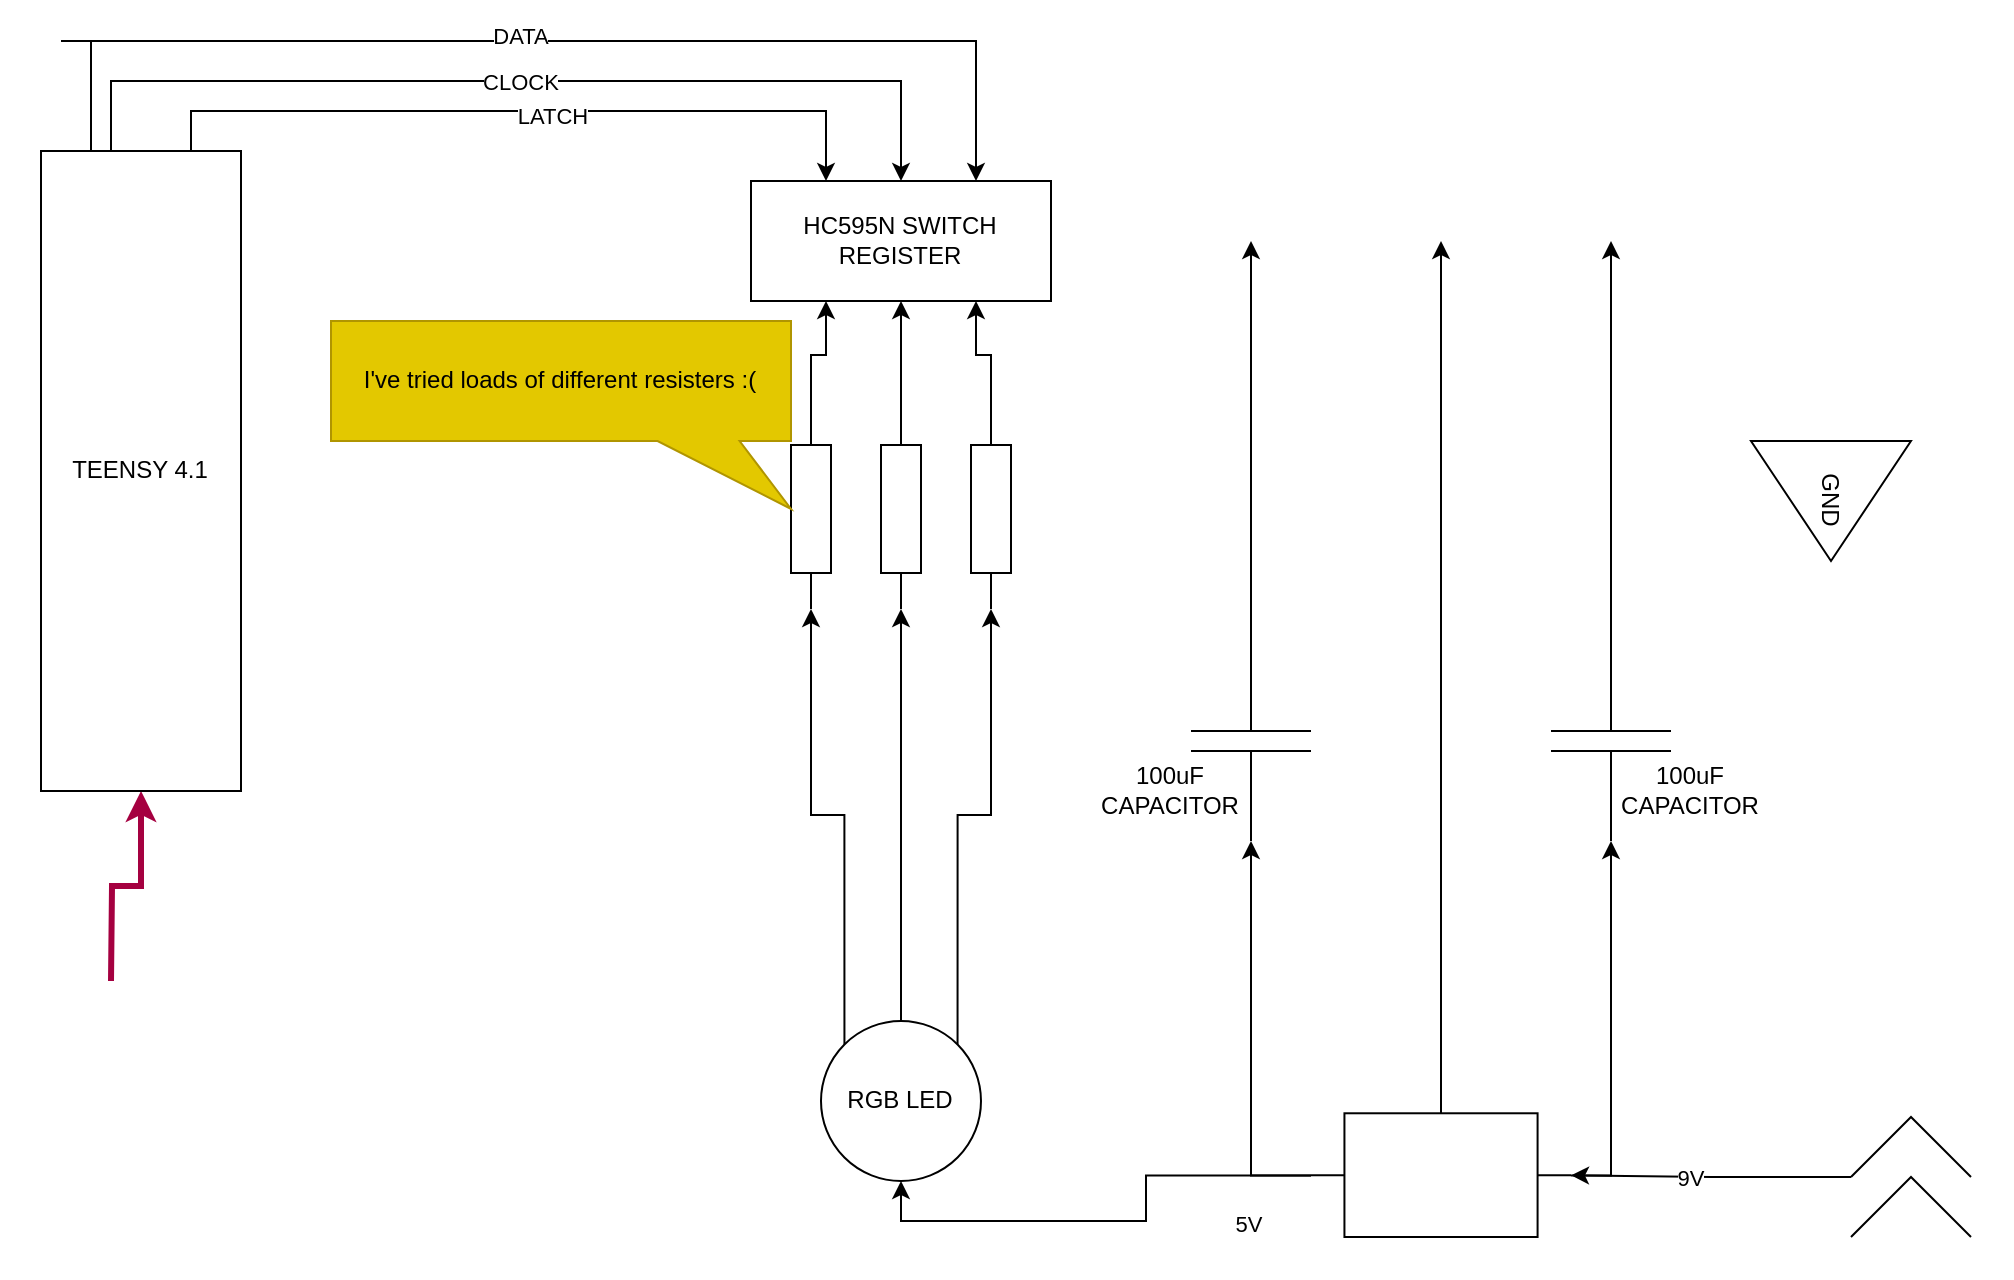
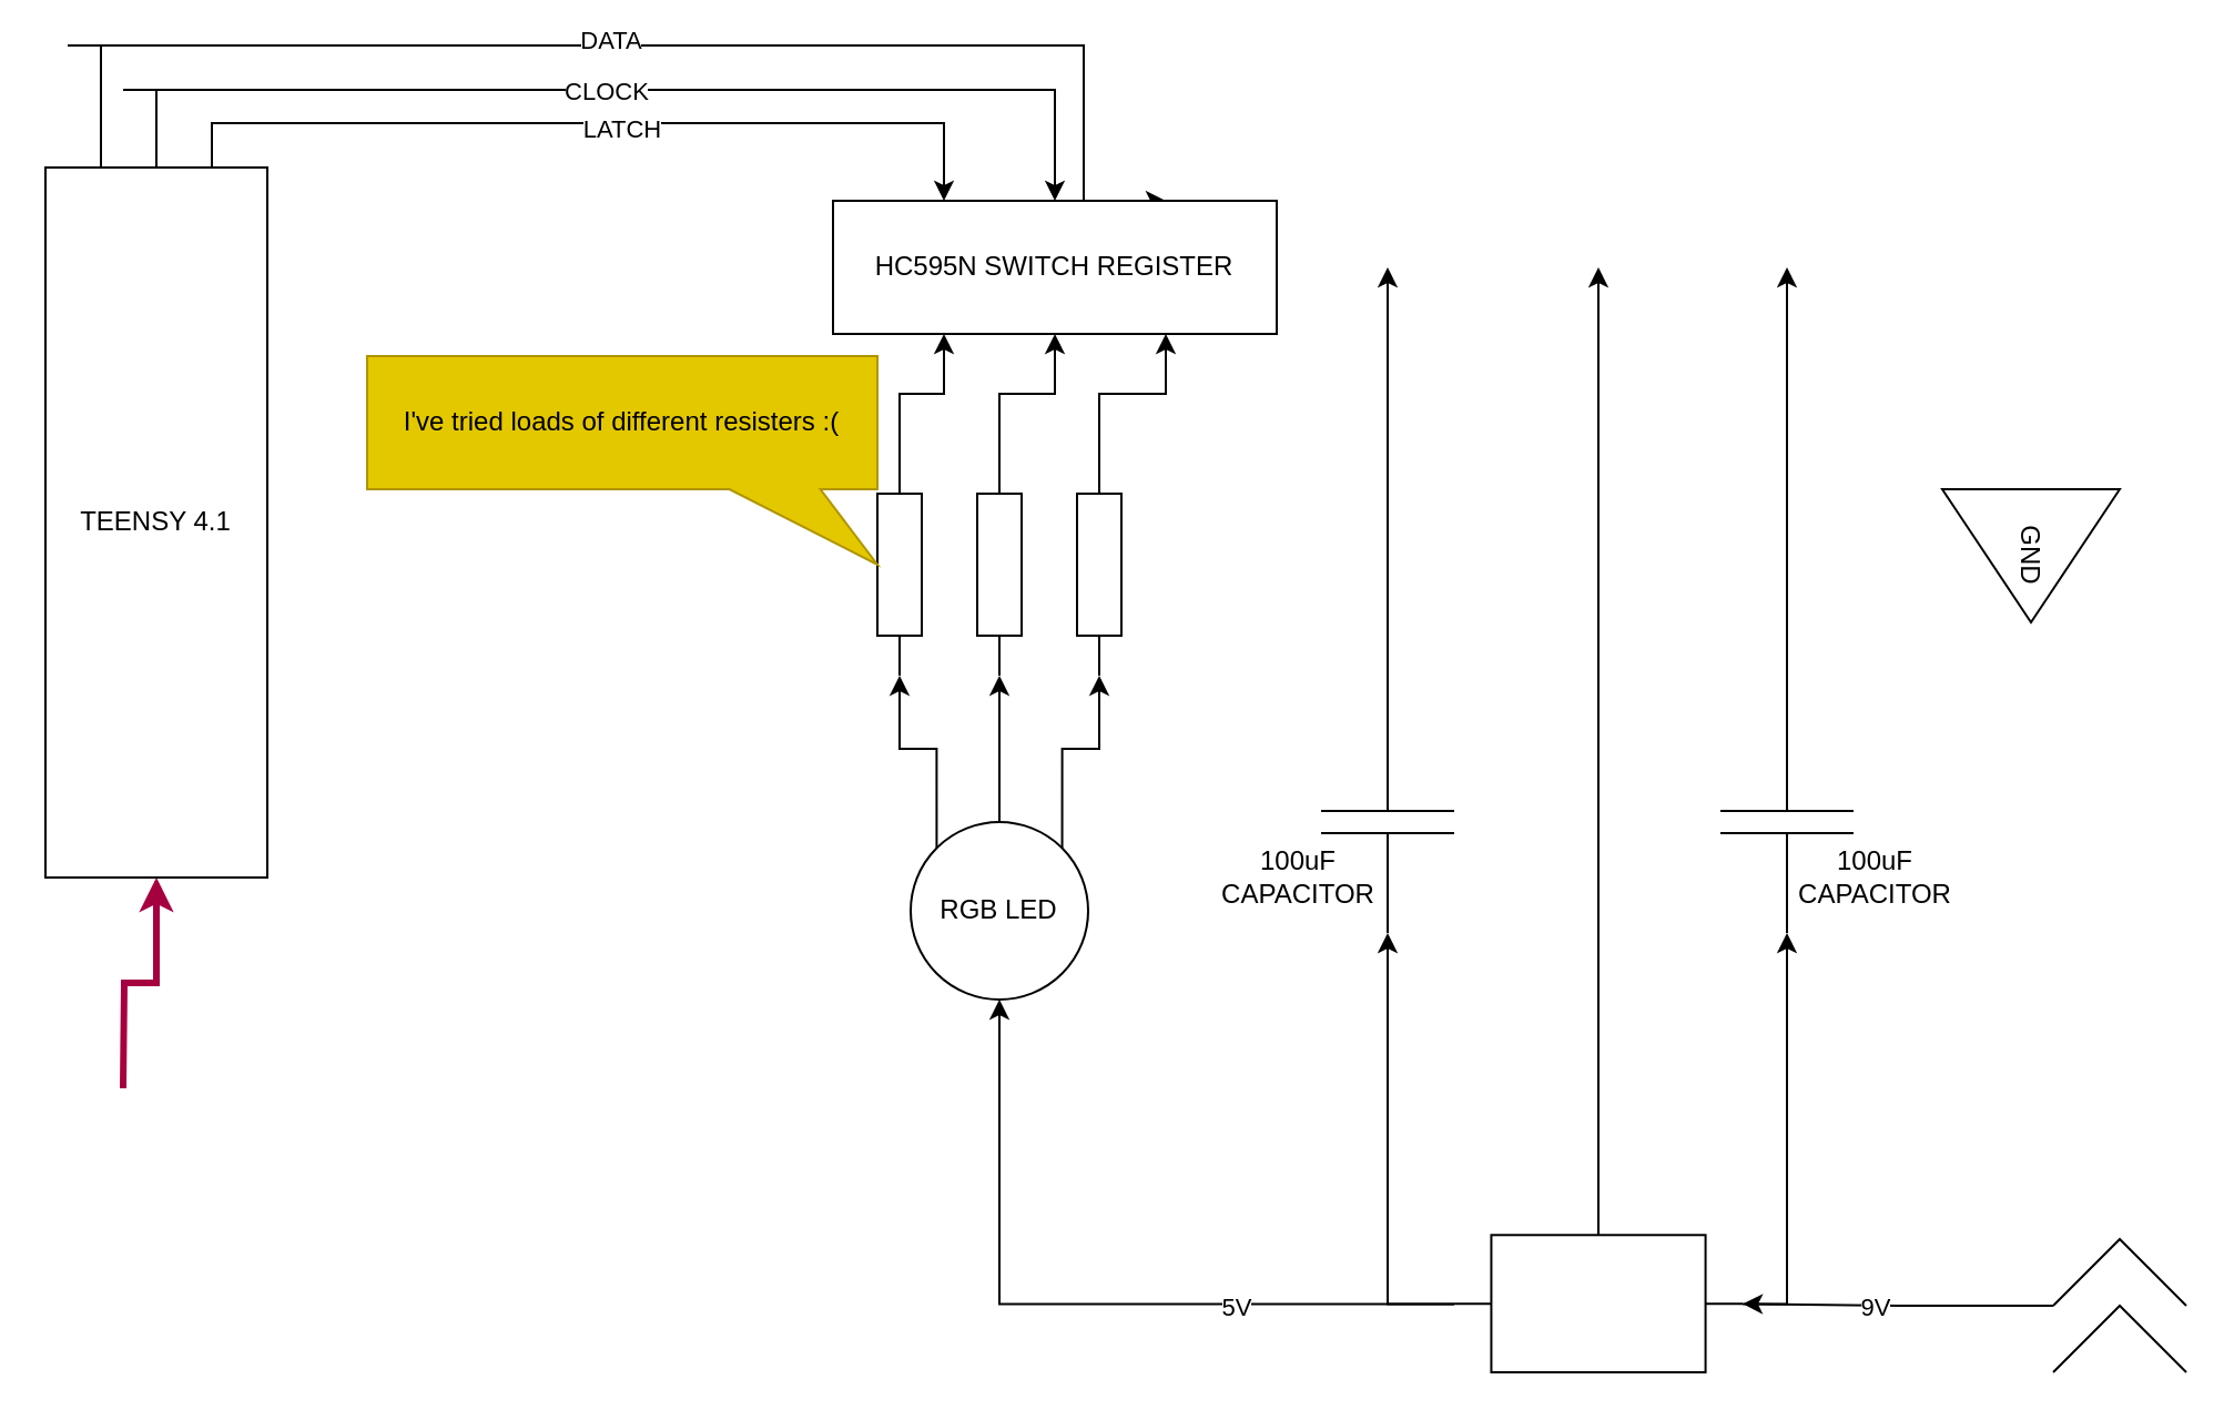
- <mxCell id="14" value="HC595N SWITCH REGISTER" style="rounded=0;whiteSpace=wrap;html=1;" vertex="1" parent="1"><mxGeometry x="375" y="90" width="150" height="60" as="geometry" /></mxCell>
+ <mxCell id="14" value="HC595N SWITCH REGISTER" style="rounded=0;whiteSpace=wrap;html=1;" vertex="1" parent="1"><mxGeometry x="375" y="90" width="200" height="60" as="geometry" /></mxCell>
- <mxCell id="5" value="RGB LED" style="ellipse;whiteSpace=wrap;html=1;aspect=fixed;" vertex="1" parent="1"><mxGeometry x="410" y="510" width="80" height="80" as="geometry" /></mxCell>
+ <mxCell id="5" value="RGB LED" style="ellipse;whiteSpace=wrap;html=1;aspect=fixed;" vertex="1" parent="1"><mxGeometry x="410" y="370" width="80" height="80" as="geometry" /></mxCell>
